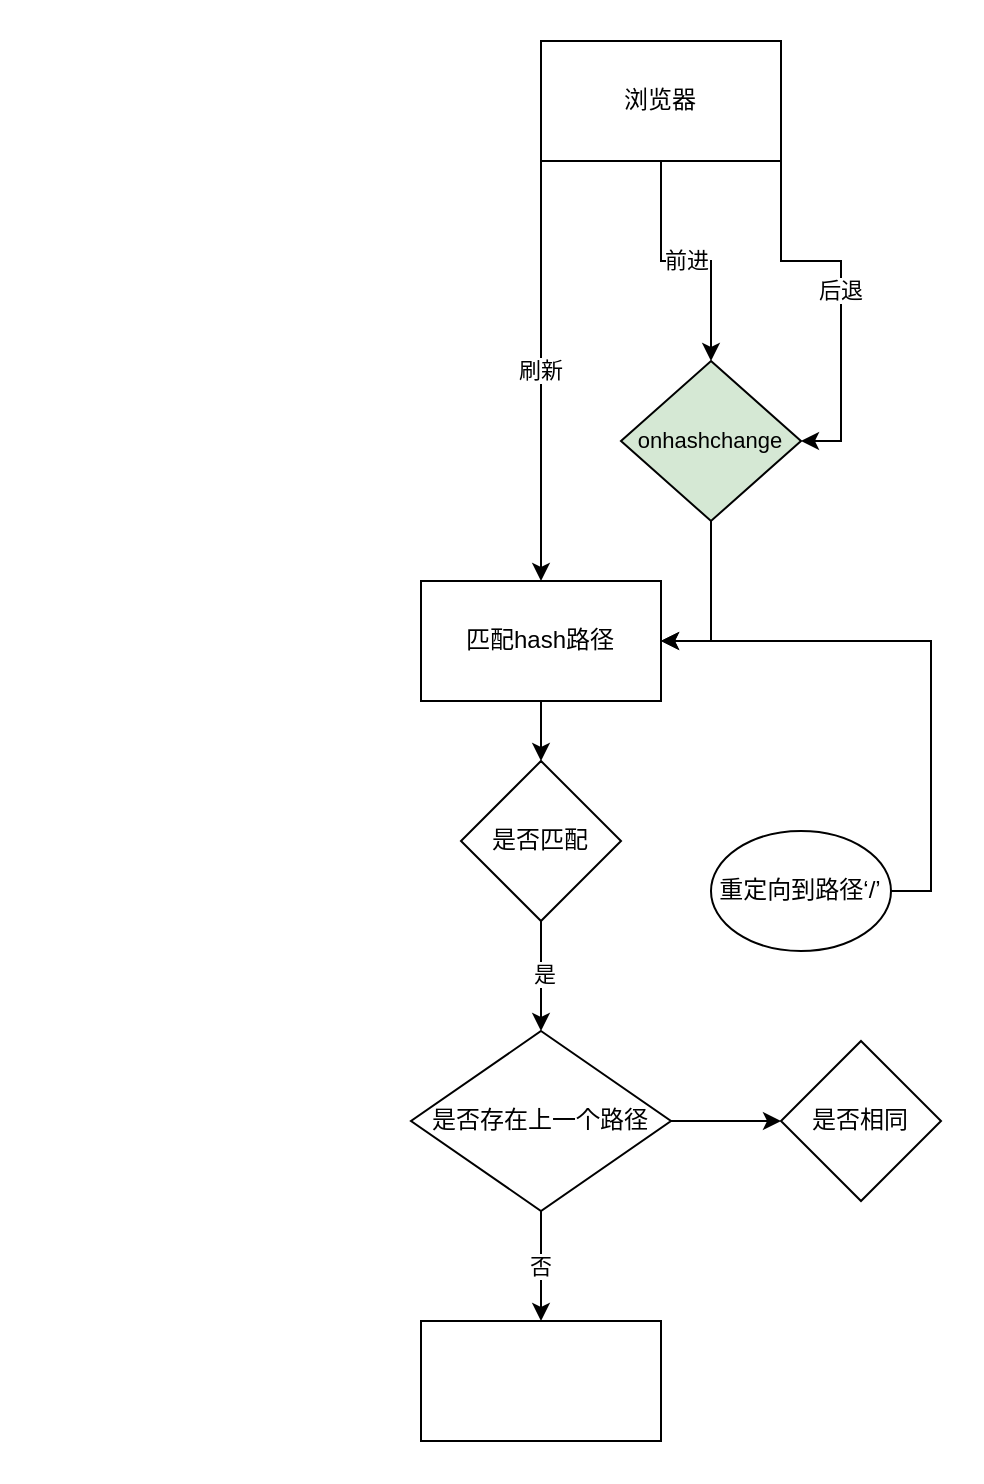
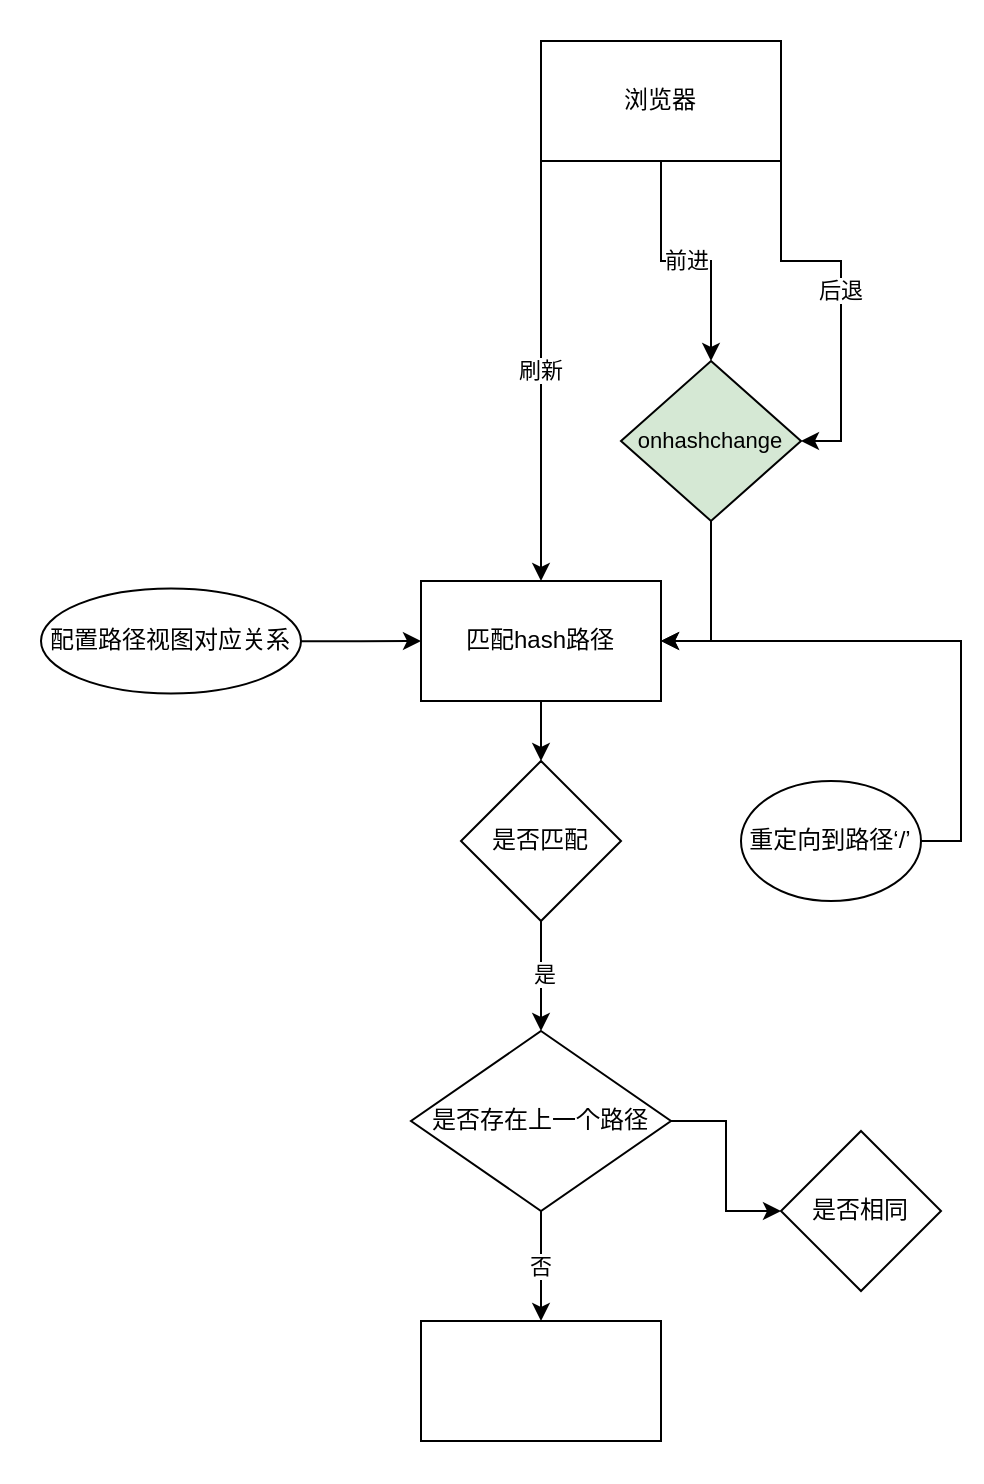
+ <mxCell id="11" value="配置路径视图对应关系" style="ellipse;whiteSpace=wrap;html=1;" vertex="1" parent="1"><mxGeometry x="20" y="293.75" width="130" height="52.5" as="geometry" /></mxCell>
+ <mxCell id="10" style="edgeStyle=orthogonalEdgeStyle;rounded=0;orthogonalLoop=1;jettySize=auto;html=1;" edge="1" parent="1" source="11" target="9"><mxGeometry relative="1" as="geometry" /></mxCell>
- <mxCell id="16" value="重定向到路径‘/’" style="ellipse;whiteSpace=wrap;html=1;rounded=0;" vertex="1" parent="1"><mxGeometry x="355" y="415" width="90" height="60" as="geometry" /></mxCell>
+ <mxCell id="16" value="重定向到路径‘/’" style="ellipse;whiteSpace=wrap;html=1;rounded=0;" vertex="1" parent="1"><mxGeometry x="370" y="390" width="90" height="60" as="geometry" /></mxCell>
- <mxCell id="21" value="是否相同" style="rhombus;whiteSpace=wrap;html=1;" vertex="1" parent="1"><mxGeometry x="390" y="520" width="80" height="80" as="geometry" /></mxCell>
+ <mxCell id="21" value="是否相同" style="rhombus;whiteSpace=wrap;html=1;" vertex="1" parent="1"><mxGeometry x="390" y="565" width="80" height="80" as="geometry" /></mxCell>
